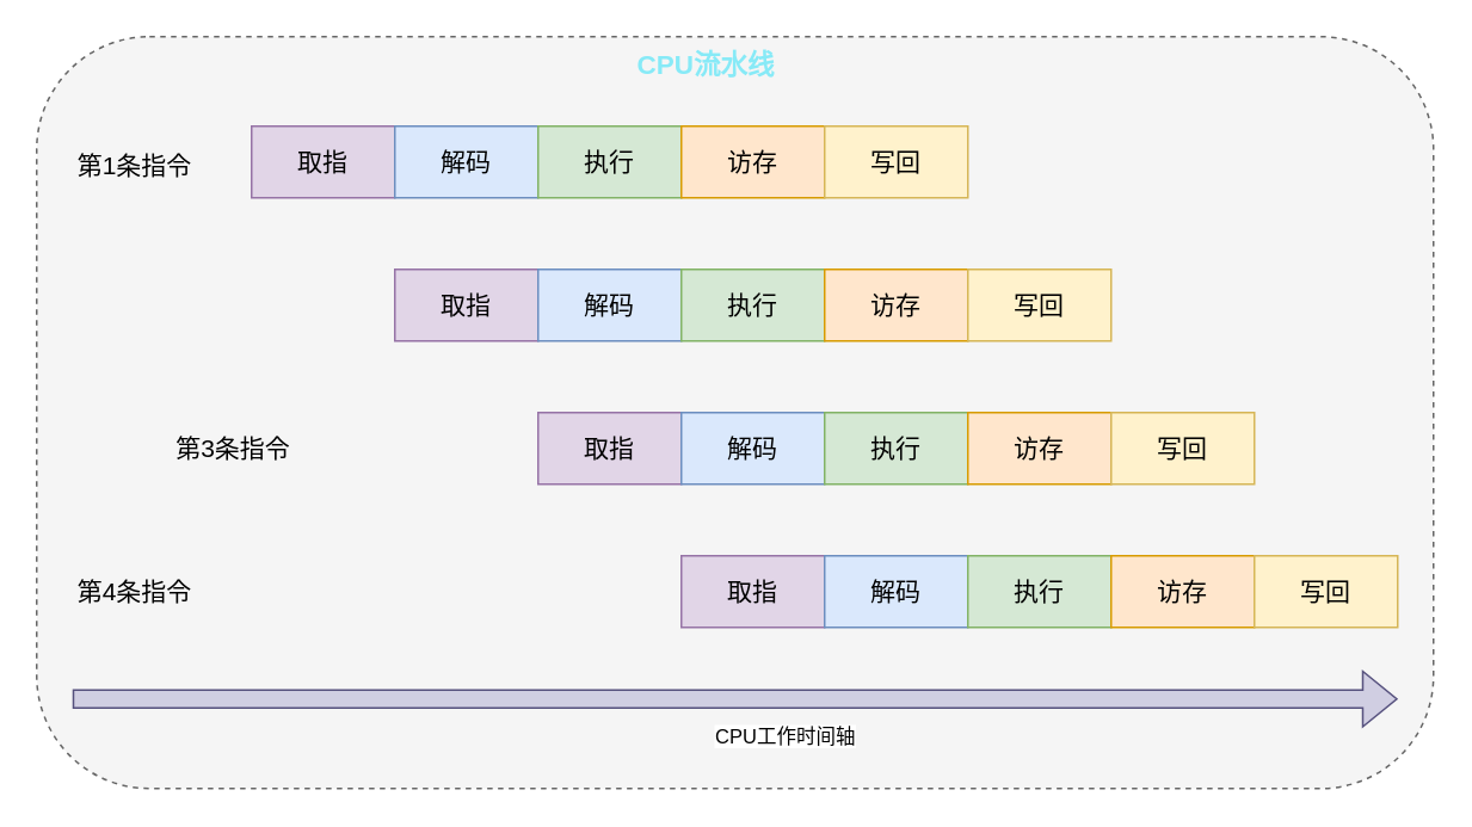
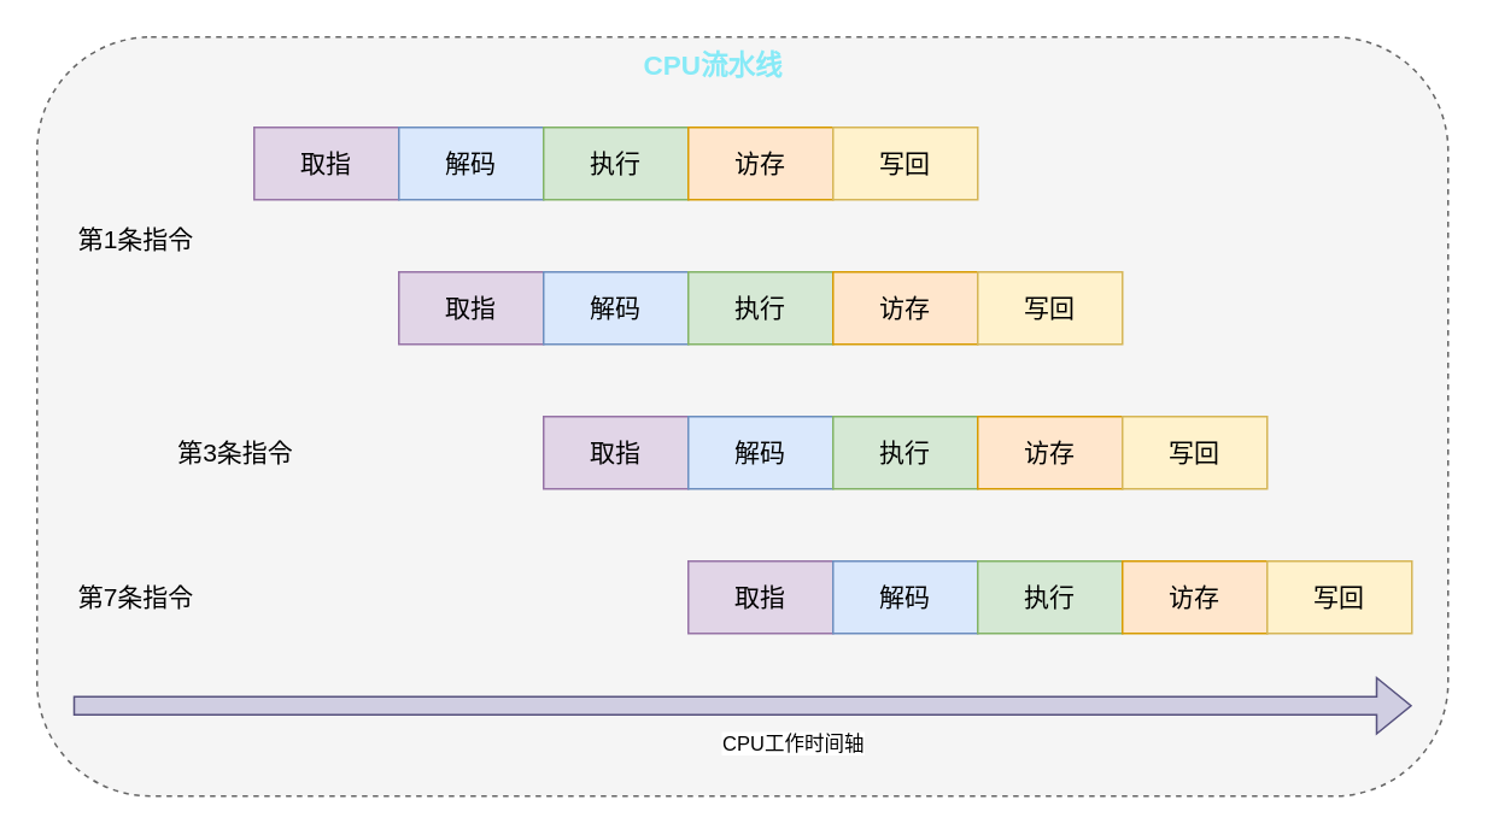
- <mxCell id="4" value="第1条指令" style="text;html=1;strokeColor=none;fillColor=none;align=center;verticalAlign=middle;whiteSpace=wrap;rounded=0;fontSize=14;" vertex="1" parent="1"><mxGeometry x="30" y="77" width="90" height="30" as="geometry" /></mxCell>
+ <mxCell id="4" value="第1条指令" style="text;html=1;strokeColor=none;fillColor=none;align=center;verticalAlign=middle;whiteSpace=wrap;rounded=0;fontSize=14;" vertex="1" parent="1"><mxGeometry x="30" y="117" width="90" height="30" as="geometry" /></mxCell>
- <mxCell id="20" value="第4条指令" style="text;html=1;strokeColor=none;fillColor=none;align=center;verticalAlign=middle;whiteSpace=wrap;rounded=0;fontSize=14;" vertex="1" parent="1"><mxGeometry x="30" y="315" width="90" height="30" as="geometry" /></mxCell>
+ <mxCell id="20" value="第7条指令" style="text;html=1;strokeColor=none;fillColor=none;align=center;verticalAlign=middle;whiteSpace=wrap;rounded=0;fontSize=14;" vertex="1" parent="1"><mxGeometry x="30" y="315" width="90" height="30" as="geometry" /></mxCell>
